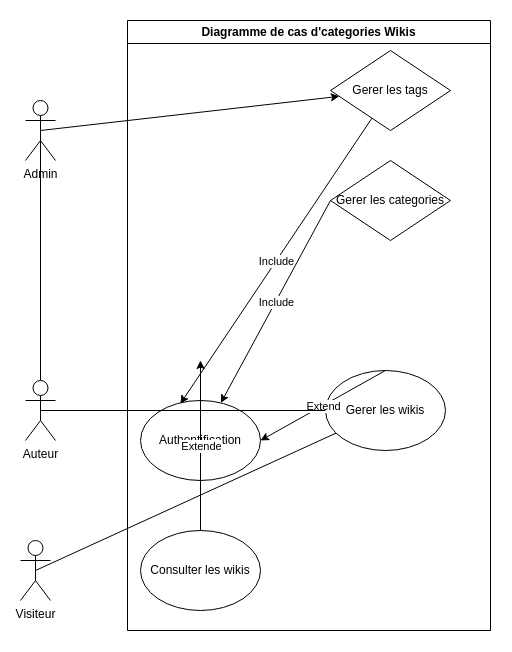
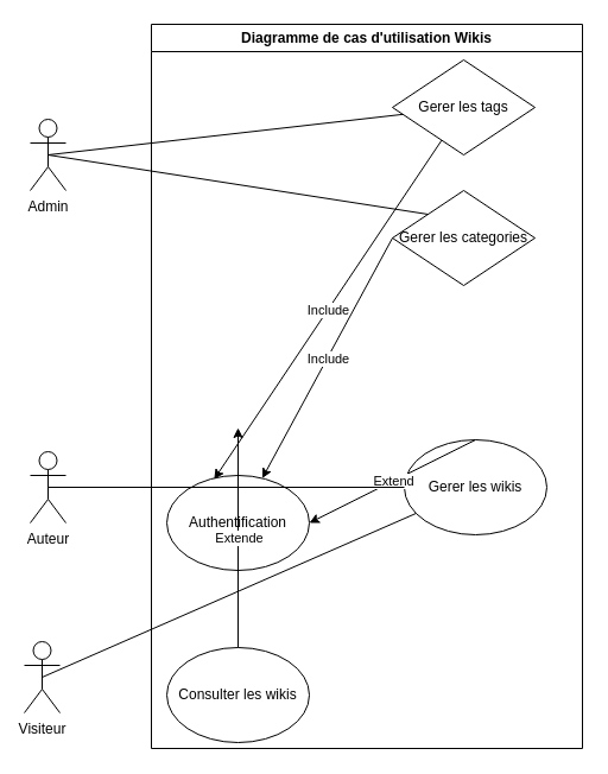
- <mxCell id="2" value="Diagramme de cas d'categories Wikis" style="swimlane;whiteSpace=wrap;html=1;" vertex="1" parent="1"><mxGeometry x="127" y="20" width="363" height="610" as="geometry" /></mxCell>
+ <mxCell id="2" value="Diagramme de cas d'utilisation Wikis" style="swimlane;whiteSpace=wrap;html=1;" vertex="1" parent="1"><mxGeometry x="127" y="20" width="363" height="610" as="geometry" /></mxCell>
- <mxCell id="19" value="" style="endArrow=classic;html=1;exitX=0.5;exitY=0.5;exitDx=0;exitDy=0;exitPerimeter=0;" edge="1" parent="1" source="16" target="4"><mxGeometry width="50" height="50" relative="1" as="geometry"><mxPoint x="50" y="130" as="sourcePoint" /><mxPoint x="410" y="320" as="targetPoint" /></mxGeometry></mxCell>
+ <mxCell id="19" value="" style="endArrow=none;html=1;exitX=0.5;exitY=0.5;exitDx=0;exitDy=0;exitPerimeter=0;" edge="1" parent="1" source="16" target="4"><mxGeometry width="50" height="50" relative="1" as="geometry"><mxPoint x="50" y="130" as="sourcePoint" /><mxPoint x="410" y="320" as="targetPoint" /></mxGeometry></mxCell>
- <mxCell id="20" value="" style="endArrow=none;html=1;exitX=0.5;exitY=0.5;exitDx=0;exitDy=0;exitPerimeter=0;" edge="1" parent="1" source="16" target="22"><mxGeometry width="50" height="50" relative="1" as="geometry"><mxPoint x="360" y="330" as="sourcePoint" /><mxPoint x="410" y="280" as="targetPoint" /></mxGeometry></mxCell>
+ <mxCell id="20" value="" style="endArrow=none;html=1;entryX=0;entryY=0;entryDx=0;entryDy=0;exitX=0.5;exitY=0.5;exitDx=0;exitDy=0;exitPerimeter=0;" edge="1" parent="1" source="16" target="5"><mxGeometry width="50" height="50" relative="1" as="geometry"><mxPoint x="360" y="330" as="sourcePoint" /><mxPoint x="410" y="280" as="targetPoint" /></mxGeometry></mxCell>
- <mxCell id="13" value="Gerer les wikis" style="ellipse;whiteSpace=wrap;html=1;" vertex="1" parent="2"><mxGeometry x="198" y="350" width="120" height="80" as="geometry" /></mxCell>
+ <mxCell id="13" value="Gerer les wikis" style="ellipse;whiteSpace=wrap;html=1;" vertex="1" parent="2"><mxGeometry x="213" y="350" width="120" height="80" as="geometry" /></mxCell>
- <mxCell id="8" value="Consulter les wikis" style="ellipse;whiteSpace=wrap;html=1;" vertex="1" parent="2"><mxGeometry x="13" y="510" width="120" height="80" as="geometry" /></mxCell>
+ <mxCell id="8" value="Consulter les wikis" style="ellipse;whiteSpace=wrap;html=1;" vertex="1" parent="2"><mxGeometry x="13" y="525" width="120" height="80" as="geometry" /></mxCell>
